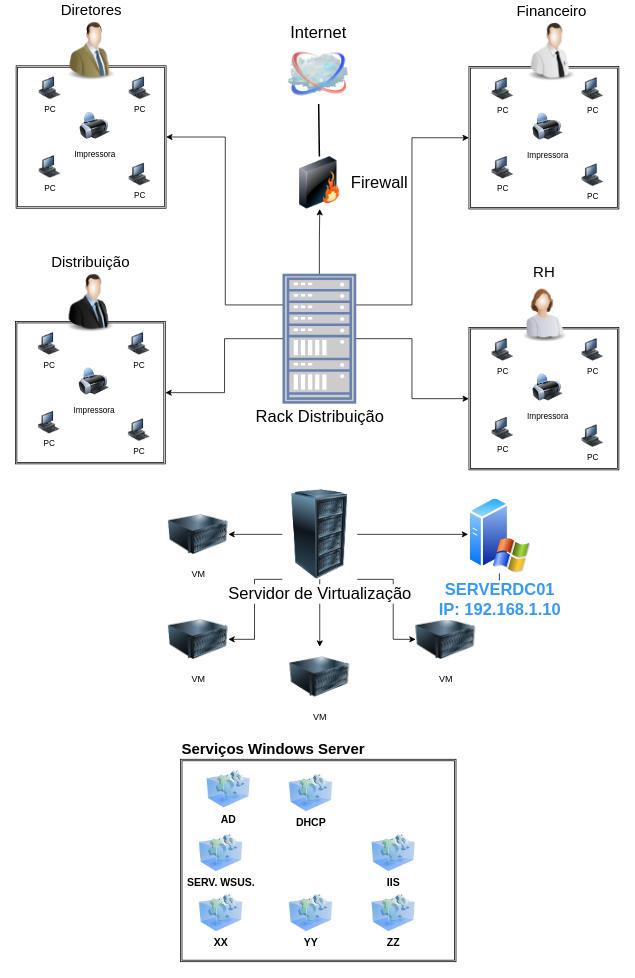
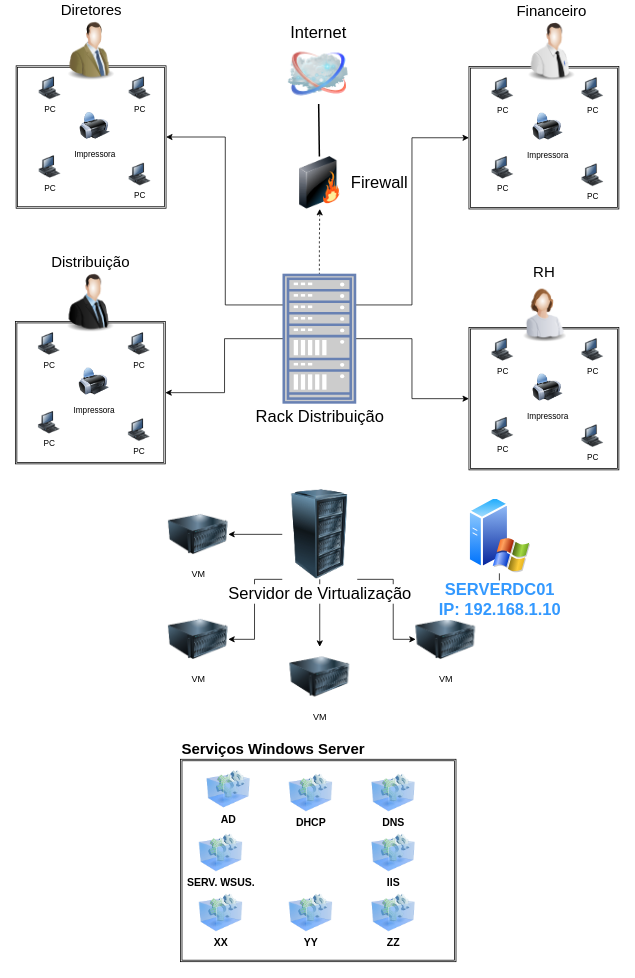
- <mxCell id="58" style="edgeStyle=orthogonalEdgeStyle;rounded=0;orthogonalLoop=1;jettySize=auto;html=1;entryX=0.5;entryY=1;entryDx=0;entryDy=0;" edge="1" parent="1" source="63" target="4"><mxGeometry relative="1" as="geometry" /></mxCell>
+ <mxCell id="58" style="edgeStyle=orthogonalEdgeStyle;rounded=0;orthogonalLoop=1;jettySize=auto;html=1;entryX=0.5;entryY=1;entryDx=0;entryDy=0;dashed=1;" edge="1" parent="1" source="63" target="4"><mxGeometry relative="1" as="geometry" /></mxCell>
- <mxCell id="9" style="edgeStyle=orthogonalEdgeStyle;rounded=0;orthogonalLoop=1;jettySize=auto;html=1;" edge="1" parent="1" source="10" target="57"><mxGeometry relative="1" as="geometry"><mxPoint x="554" y="705" as="targetPoint" /></mxGeometry></mxCell>
+ <mxCell id="53" value="DNS" style="image;html=1;image=img/lib/clip_art/computers/Virtual_Application_128x128.png;fontStyle=1;fontSize=14;" vertex="1" parent="1"><mxGeometry x="494" y="1025" width="60" height="50" as="geometry" /></mxCell>
